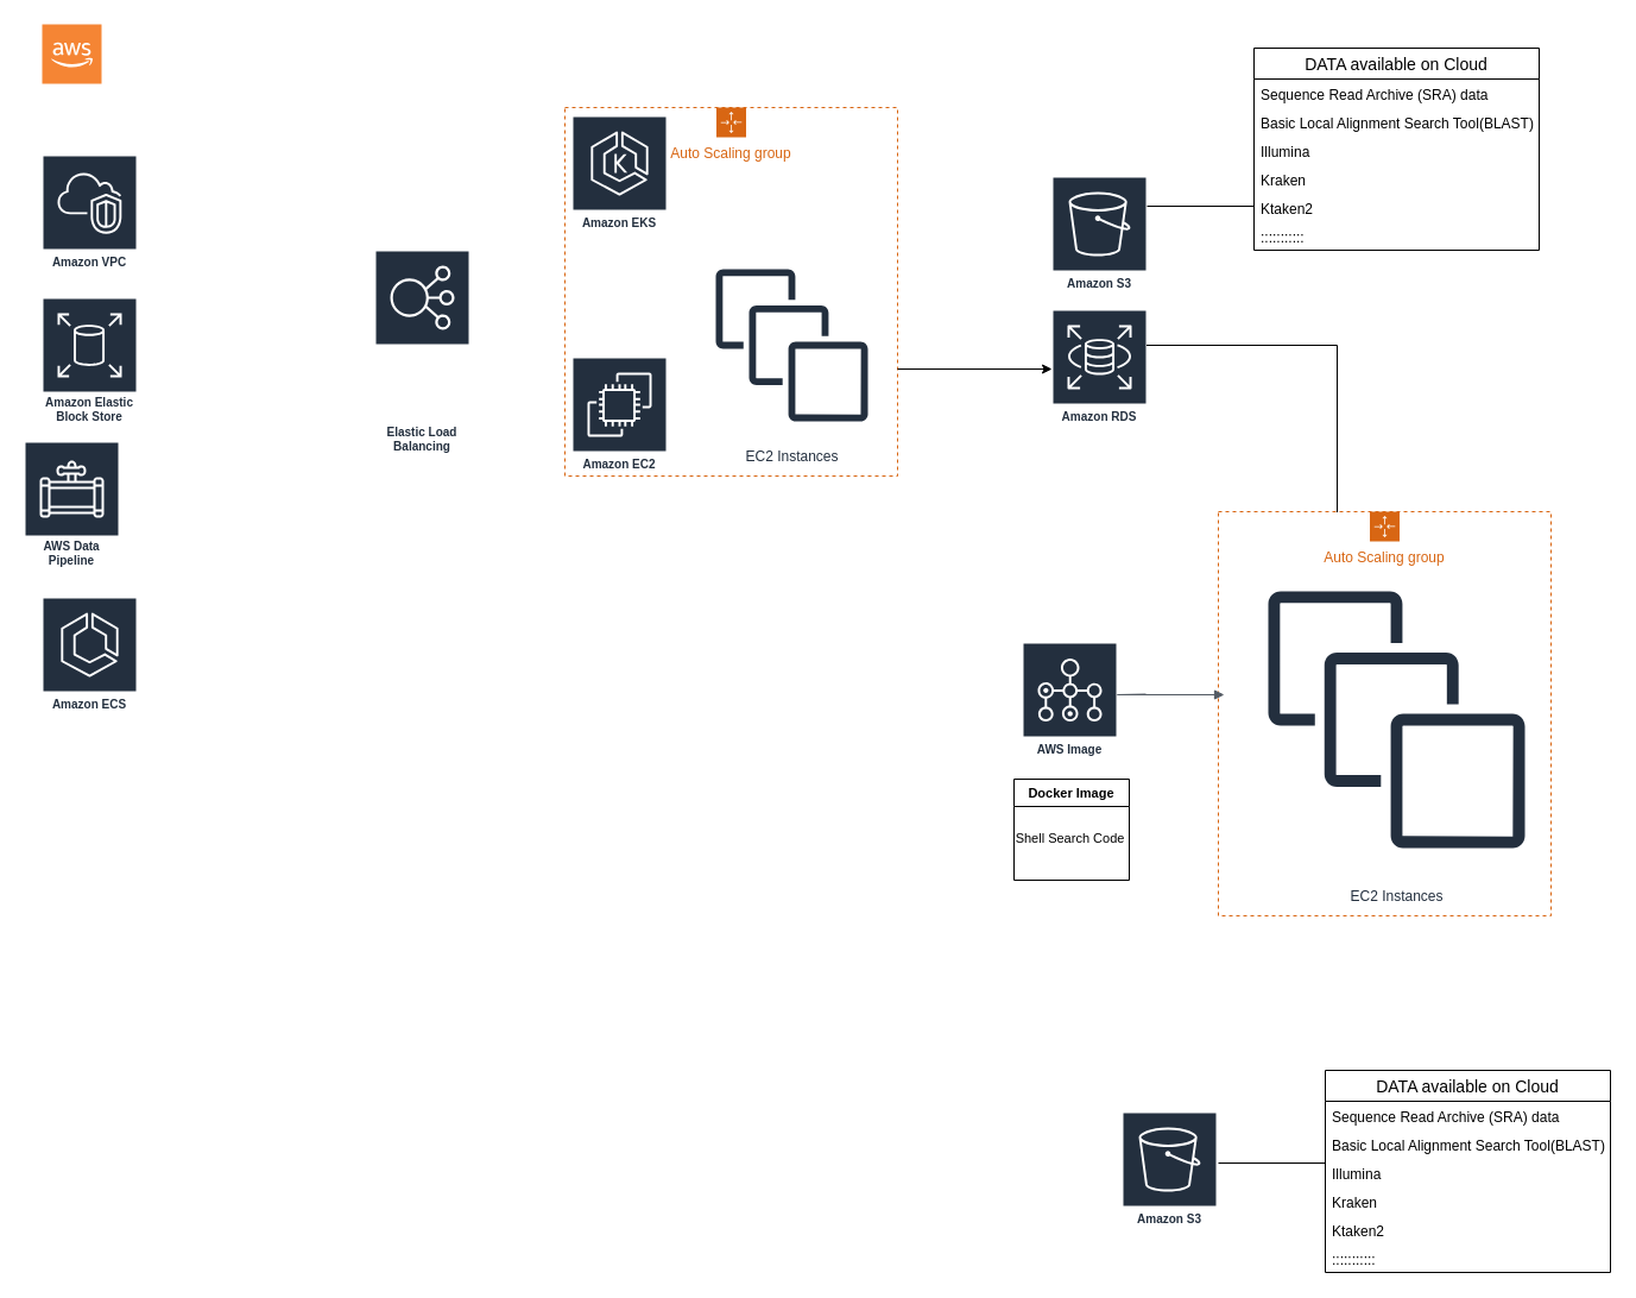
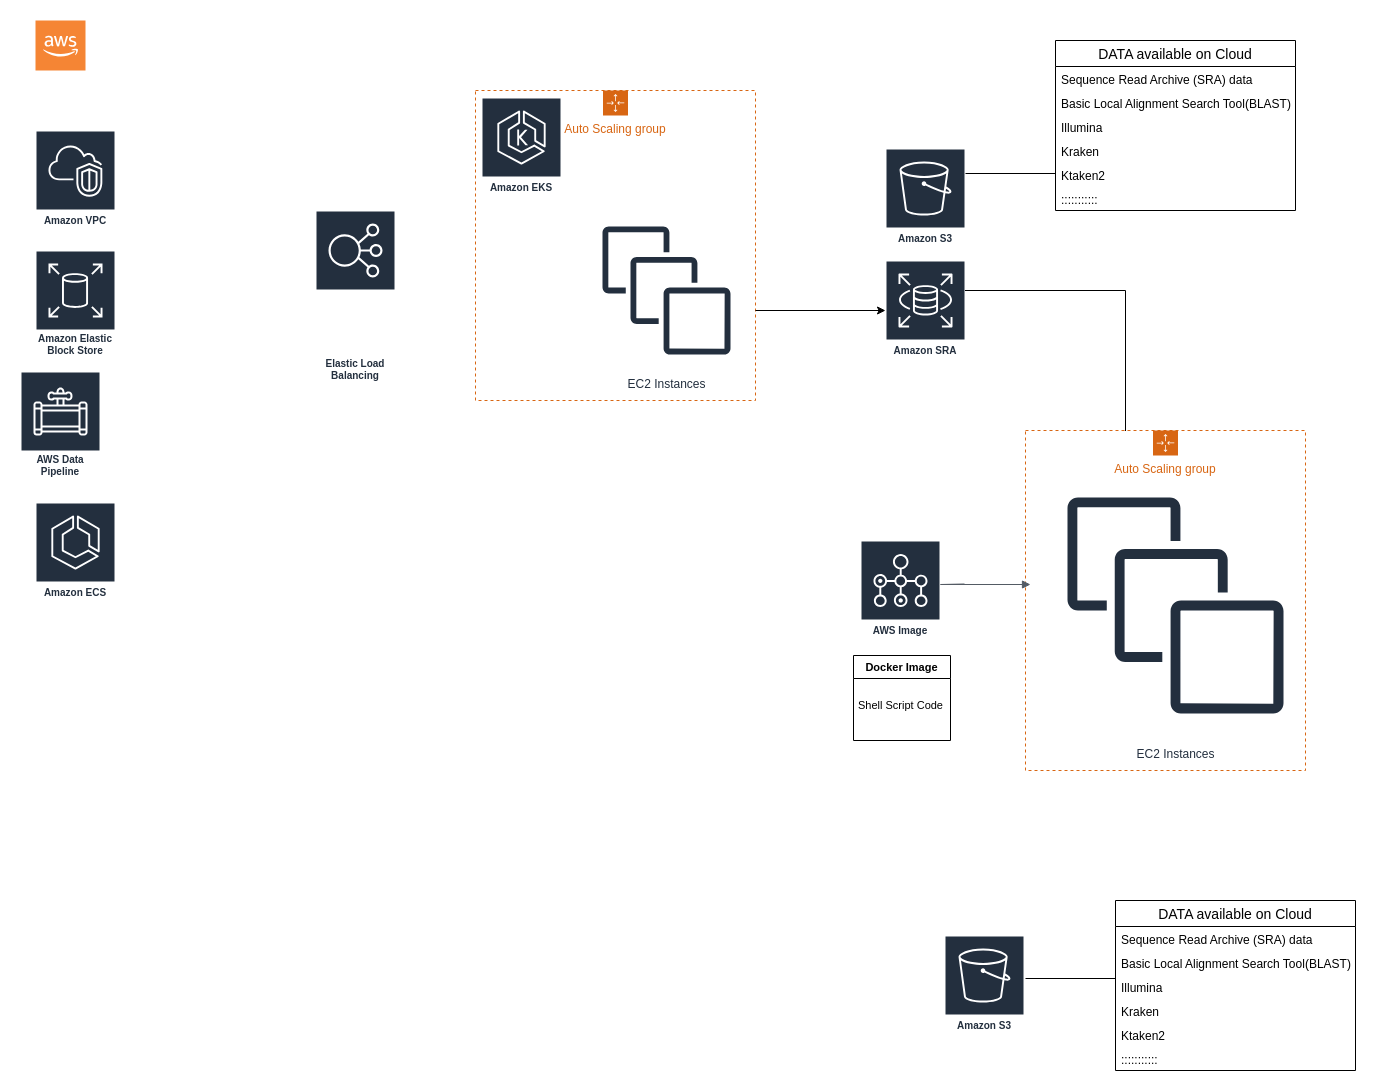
- <mxCell id="10" value="Amazon EC2" style="outlineConnect=0;fontColor=#232F3E;gradientColor=none;strokeColor=#ffffff;fillColor=#232F3E;dashed=0;verticalLabelPosition=middle;verticalAlign=bottom;align=center;html=1;whiteSpace=wrap;fontSize=10;fontStyle=1;spacing=3;shape=mxgraph.aws4.productIcon;prIcon=mxgraph.aws4.ec2;" parent="1" vertex="1"><mxGeometry x="481" y="300" width="80" height="100" as="geometry" /></mxCell>
- <mxCell id="17" value="Amazon RDS" style="outlineConnect=0;fontColor=#232F3E;gradientColor=none;strokeColor=#ffffff;fillColor=#232F3E;dashed=0;verticalLabelPosition=middle;verticalAlign=bottom;align=center;html=1;whiteSpace=wrap;fontSize=10;fontStyle=1;spacing=3;shape=mxgraph.aws4.productIcon;prIcon=mxgraph.aws4.rds;" parent="1" vertex="1"><mxGeometry x="885" y="260" width="80" height="100" as="geometry" /></mxCell>
+ <mxCell id="17" value="Amazon SRA" style="outlineConnect=0;fontColor=#232F3E;gradientColor=none;strokeColor=#ffffff;fillColor=#232F3E;dashed=0;verticalLabelPosition=middle;verticalAlign=bottom;align=center;html=1;whiteSpace=wrap;fontSize=10;fontStyle=1;spacing=3;shape=mxgraph.aws4.productIcon;prIcon=mxgraph.aws4.rds;" parent="1" vertex="1"><mxGeometry x="885" y="260" width="80" height="100" as="geometry" /></mxCell>
- <mxCell id="23" value="&lt;span style=&quot;font-size: 11px&quot;&gt;Shell Search Code&lt;/span&gt;" style="text;html=1;align=center;verticalAlign=middle;resizable=0;points=[];autosize=1;strokeColor=none;" parent="22" vertex="1"><mxGeometry x="-3" y="39.5" width="100" height="20" as="geometry" /></mxCell>
+ <mxCell id="23" value="&lt;span style=&quot;font-size: 11px&quot;&gt;Shell Script Code&lt;/span&gt;" style="text;html=1;align=center;verticalAlign=middle;resizable=0;points=[];autosize=1;strokeColor=none;" parent="22" vertex="1"><mxGeometry x="-3" y="39.5" width="100" height="20" as="geometry" /></mxCell>
